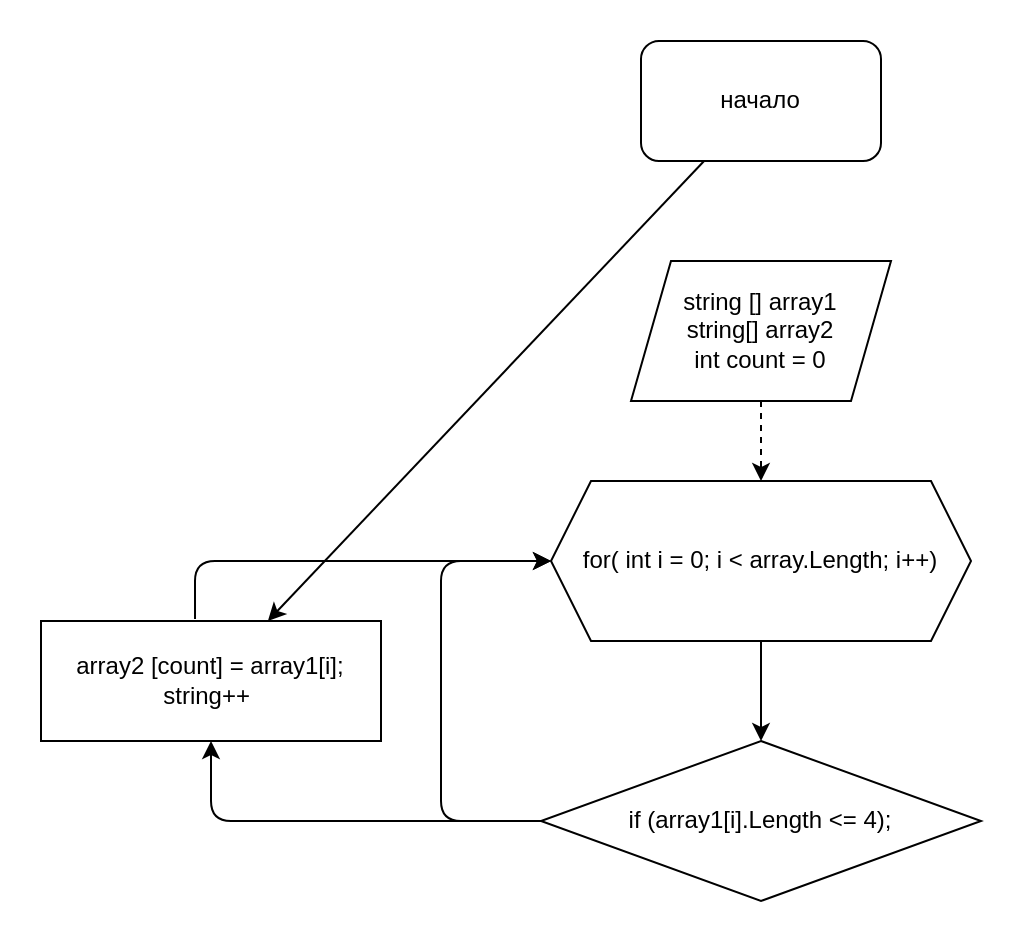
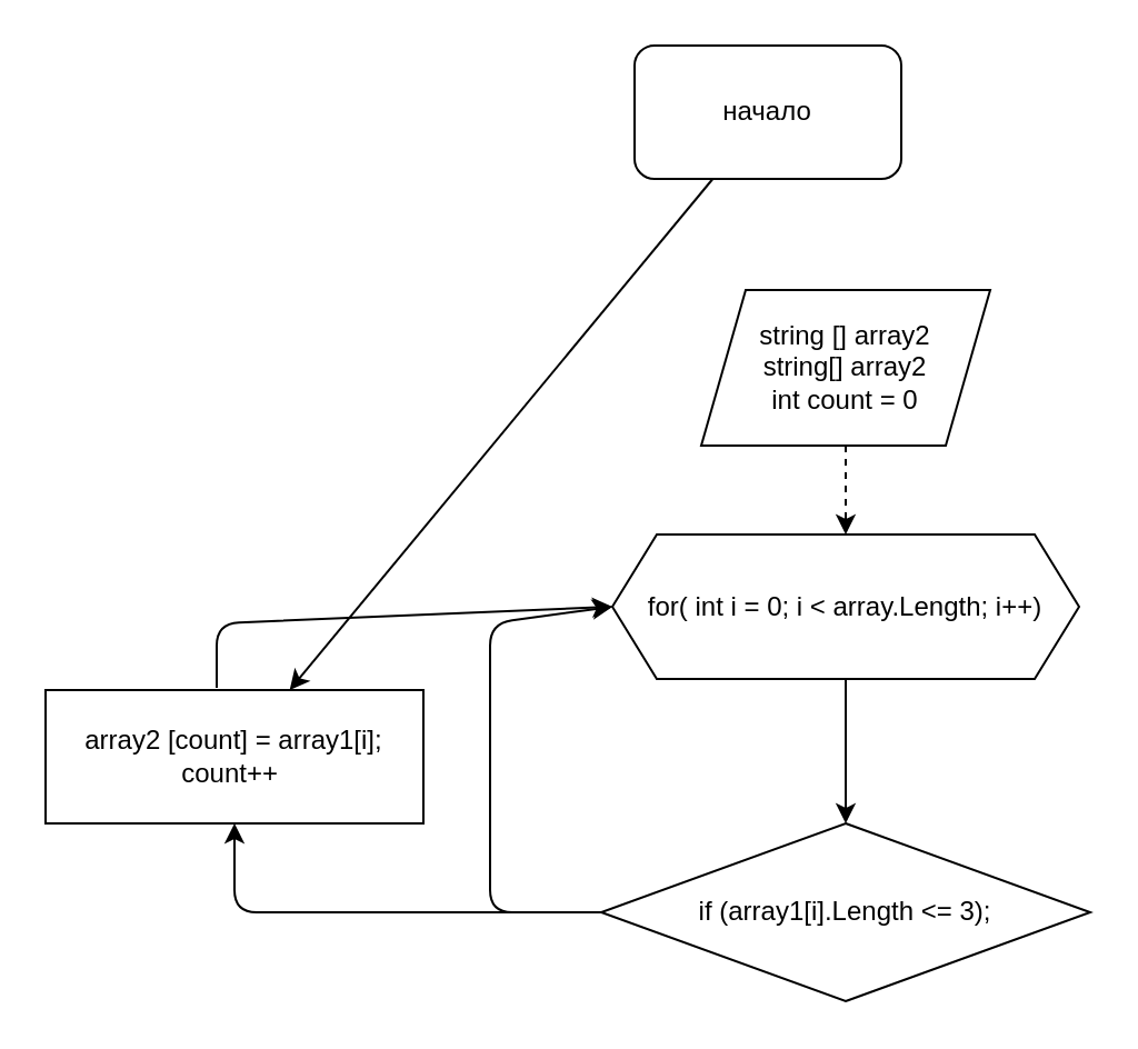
- <mxCell id="3" value="начало" style="rounded=1;whiteSpace=wrap;html=1;" vertex="1" parent="1"><mxGeometry x="320" y="20" width="120" height="60" as="geometry" /></mxCell>
+ <mxCell id="3" value="начало" style="rounded=1;whiteSpace=wrap;html=1;" vertex="1" parent="1"><mxGeometry x="285" y="20" width="120" height="60" as="geometry" /></mxCell>
- <mxCell id="5" value="string [] array1&lt;br&gt;string[] array2&lt;br&gt;int count = 0" style="shape=parallelogram;perimeter=parallelogramPerimeter;whiteSpace=wrap;html=1;fixedSize=1;" vertex="1" parent="1"><mxGeometry x="315" y="130" width="130" height="70" as="geometry" /></mxCell>
+ <mxCell id="5" value="string [] array2&lt;br&gt;string[] array2&lt;br&gt;int count = 0" style="shape=parallelogram;perimeter=parallelogramPerimeter;whiteSpace=wrap;html=1;fixedSize=1;" vertex="1" parent="1"><mxGeometry x="315" y="130" width="130" height="70" as="geometry" /></mxCell>
- <mxCell id="7" value="&lt;div&gt;&lt;span&gt;for( int i = 0; i &amp;lt; array.Length; i++)&lt;/span&gt;&lt;/div&gt;" style="shape=hexagon;perimeter=hexagonPerimeter2;whiteSpace=wrap;html=1;fixedSize=1;" vertex="1" parent="1"><mxGeometry x="275" y="240" width="210" height="80" as="geometry" /></mxCell>
+ <mxCell id="7" value="&lt;div&gt;&lt;span&gt;for( int i = 0; i &amp;lt; array.Length; i++)&lt;/span&gt;&lt;/div&gt;" style="shape=hexagon;perimeter=hexagonPerimeter2;whiteSpace=wrap;html=1;fixedSize=1;" vertex="1" parent="1"><mxGeometry x="275" y="240" width="210" height="65" as="geometry" /></mxCell>
- <mxCell id="9" value="array2 [count] = array1[i];&lt;br&gt;string++&amp;nbsp;" style="rounded=0;whiteSpace=wrap;html=1;" vertex="1" parent="1"><mxGeometry x="20" y="310" width="170" height="60" as="geometry" /></mxCell>
+ <mxCell id="9" value="array2 [count] = array1[i];&lt;br&gt;count++&amp;nbsp;" style="rounded=0;whiteSpace=wrap;html=1;" vertex="1" parent="1"><mxGeometry x="20" y="310" width="170" height="60" as="geometry" /></mxCell>
- <mxCell id="8" value="if (array1[i].Length &amp;lt;= 4);" style="rhombus;whiteSpace=wrap;html=1;" vertex="1" parent="1"><mxGeometry x="270" y="370" width="220" height="80" as="geometry" /></mxCell>
+ <mxCell id="8" value="if (array1[i].Length &amp;lt;= 3);" style="rhombus;whiteSpace=wrap;html=1;" vertex="1" parent="1"><mxGeometry x="270" y="370" width="220" height="80" as="geometry" /></mxCell>
